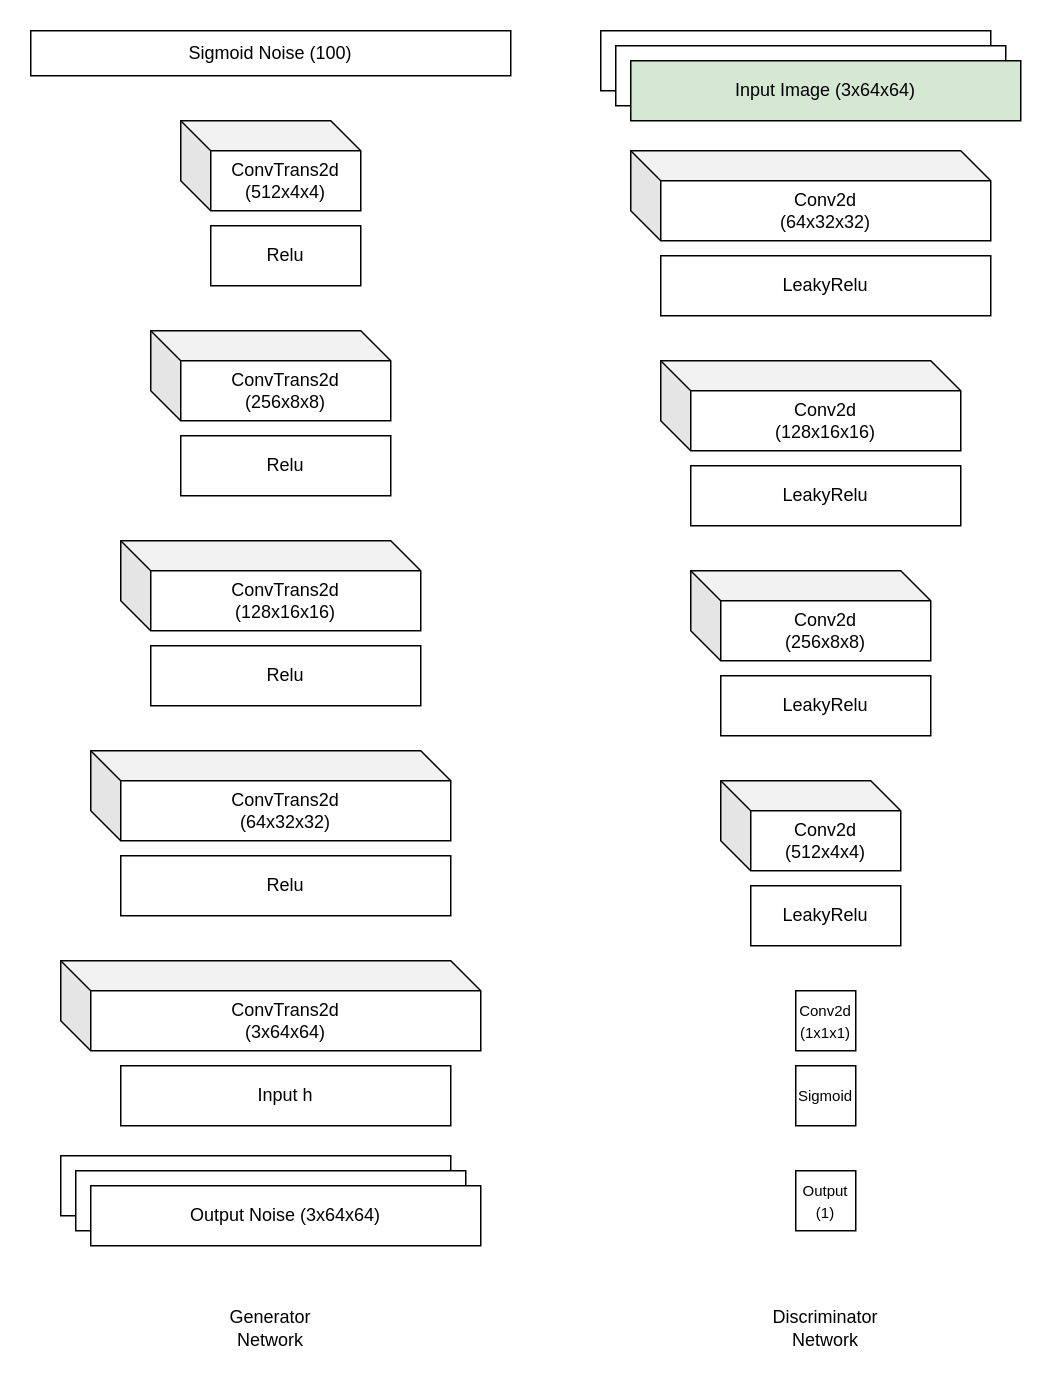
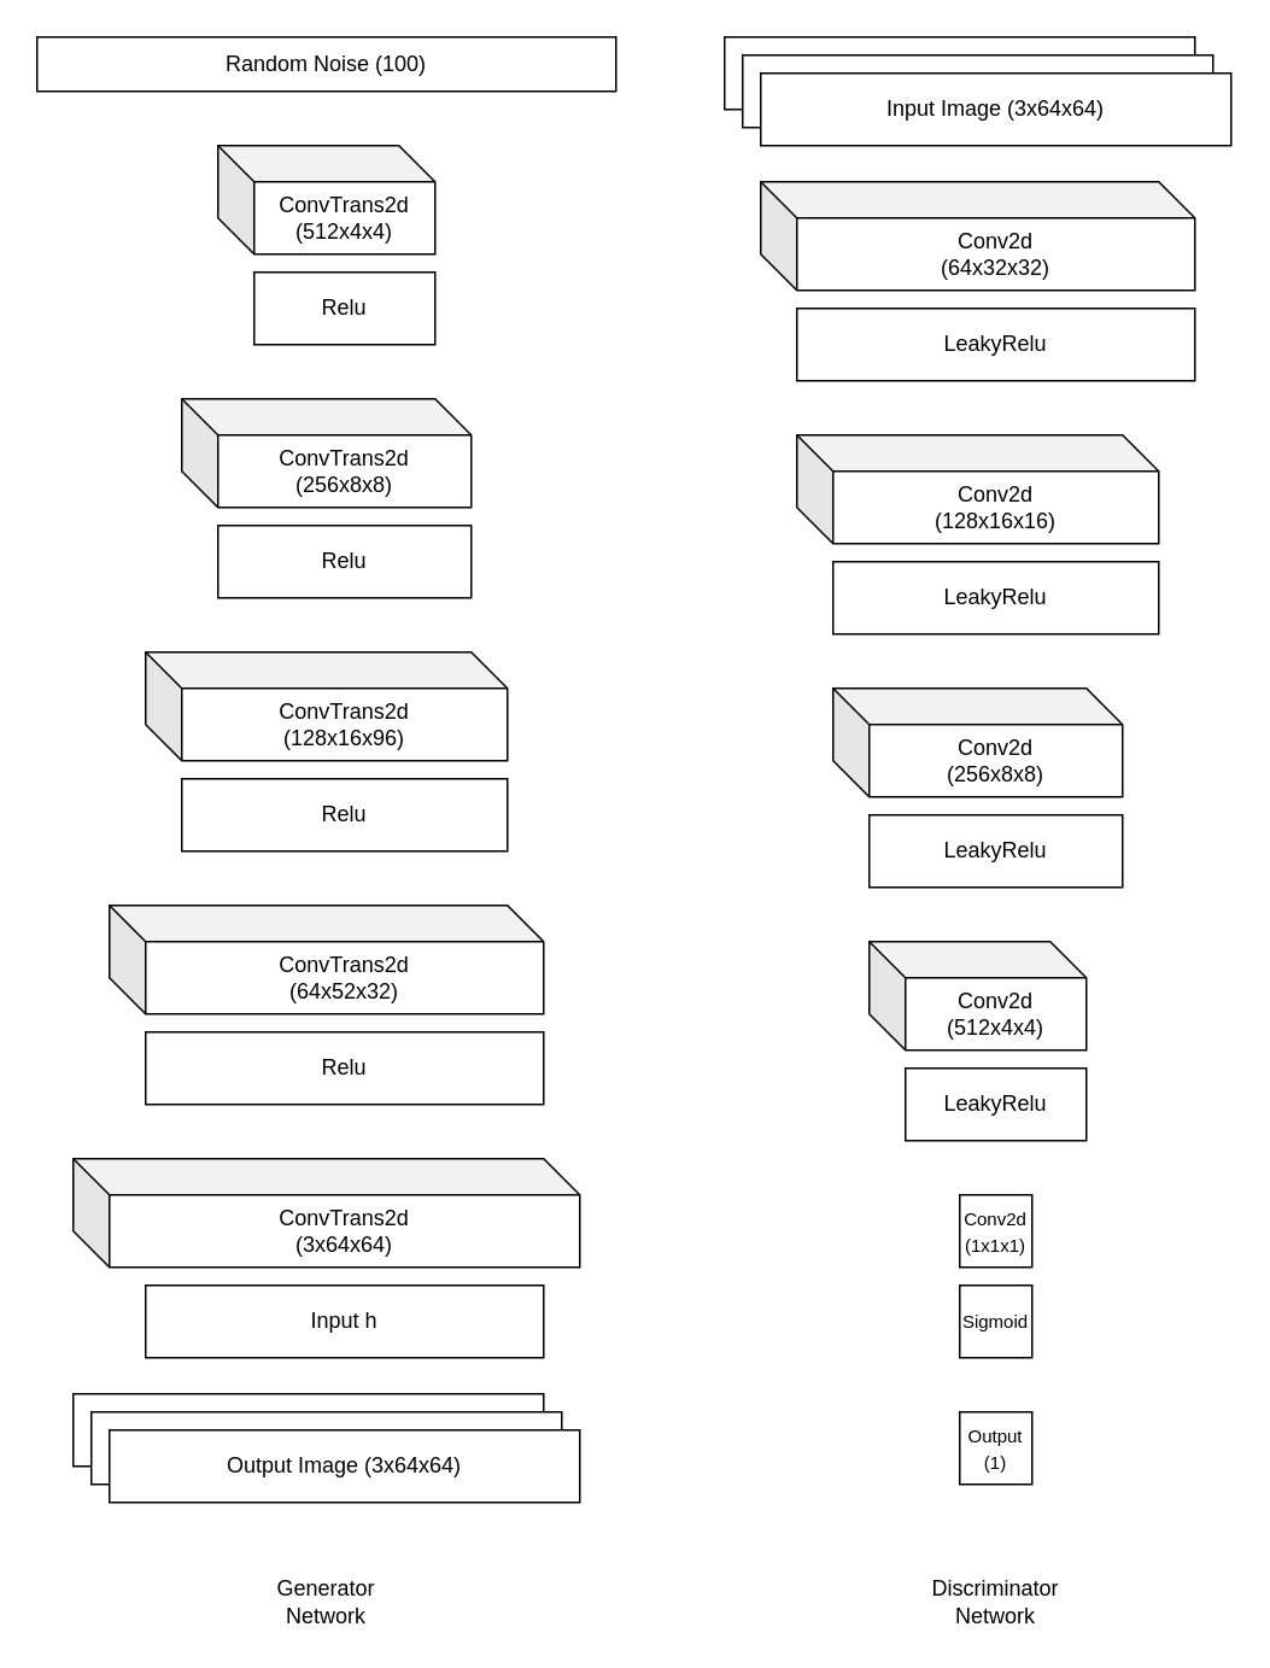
- <mxCell id="2" value="Sigmoid Noise (100)" style="rounded=0;whiteSpace=wrap;html=1;" vertex="1" parent="1"><mxGeometry x="20" y="20" width="320" height="30" as="geometry" /></mxCell>
+ <mxCell id="2" value="Random Noise (100)" style="rounded=0;whiteSpace=wrap;html=1;" vertex="1" parent="1"><mxGeometry x="20" y="20" width="320" height="30" as="geometry" /></mxCell>
- <mxCell id="19" value="Input Image (3x64x64)" style="rounded=0;whiteSpace=wrap;html=1;fillColor=#d5e8d4;" vertex="1" parent="1"><mxGeometry x="420" y="40" width="260" height="40" as="geometry" /></mxCell>
+ <mxCell id="19" value="Input Image (3x64x64)" style="rounded=0;whiteSpace=wrap;html=1;" vertex="1" parent="1"><mxGeometry x="420" y="40" width="260" height="40" as="geometry" /></mxCell>
- <mxCell id="7" value="ConvTrans2d&lt;br&gt;(128x16x16)" style="shape=cube;whiteSpace=wrap;html=1;boundedLbl=1;backgroundOutline=1;darkOpacity=0.05;darkOpacity2=0.1;" vertex="1" parent="1"><mxGeometry x="80" y="360" width="200" height="60" as="geometry" /></mxCell>
+ <mxCell id="7" value="ConvTrans2d&lt;br&gt;(128x16x96)" style="shape=cube;whiteSpace=wrap;html=1;boundedLbl=1;backgroundOutline=1;darkOpacity=0.05;darkOpacity2=0.1;" vertex="1" parent="1"><mxGeometry x="80" y="360" width="200" height="60" as="geometry" /></mxCell>
- <mxCell id="9" value="ConvTrans2d&lt;br&gt;(64x32x32)" style="shape=cube;whiteSpace=wrap;html=1;boundedLbl=1;backgroundOutline=1;darkOpacity=0.05;darkOpacity2=0.1;" vertex="1" parent="1"><mxGeometry x="60" y="500" width="240" height="60" as="geometry" /></mxCell>
+ <mxCell id="9" value="ConvTrans2d&lt;br&gt;(64x52x32)" style="shape=cube;whiteSpace=wrap;html=1;boundedLbl=1;backgroundOutline=1;darkOpacity=0.05;darkOpacity2=0.1;" vertex="1" parent="1"><mxGeometry x="60" y="500" width="240" height="60" as="geometry" /></mxCell>
- <mxCell id="13" value="Output Noise (3x64x64)" style="rounded=0;whiteSpace=wrap;html=1;" vertex="1" parent="1"><mxGeometry x="60" y="790" width="260" height="40" as="geometry" /></mxCell>
+ <mxCell id="13" value="Output Image (3x64x64)" style="rounded=0;whiteSpace=wrap;html=1;" vertex="1" parent="1"><mxGeometry x="60" y="790" width="260" height="40" as="geometry" /></mxCell>
